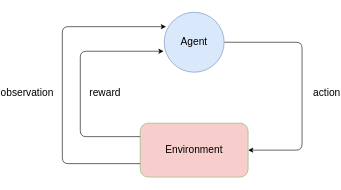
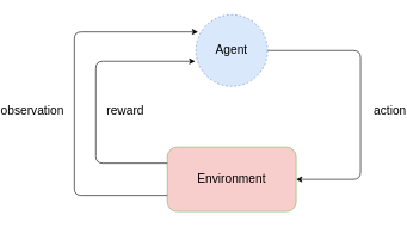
- <mxCell id="4" value="Agent" style="ellipse;whiteSpace=wrap;fillColor=#dae8fc;strokeColor=#6c8ebf;fontFamily=Helvetica;fontSize=17;" parent="1" vertex="1"><mxGeometry x="190" y="20" width="100" height="100" as="geometry" /></mxCell>
+ <mxCell id="4" value="Agent" style="ellipse;whiteSpace=wrap;fillColor=#dae8fc;strokeColor=#6c8ebf;fontFamily=Helvetica;fontSize=17;dashed=1;" parent="1" vertex="1"><mxGeometry x="190" y="20" width="100" height="100" as="geometry" /></mxCell>
